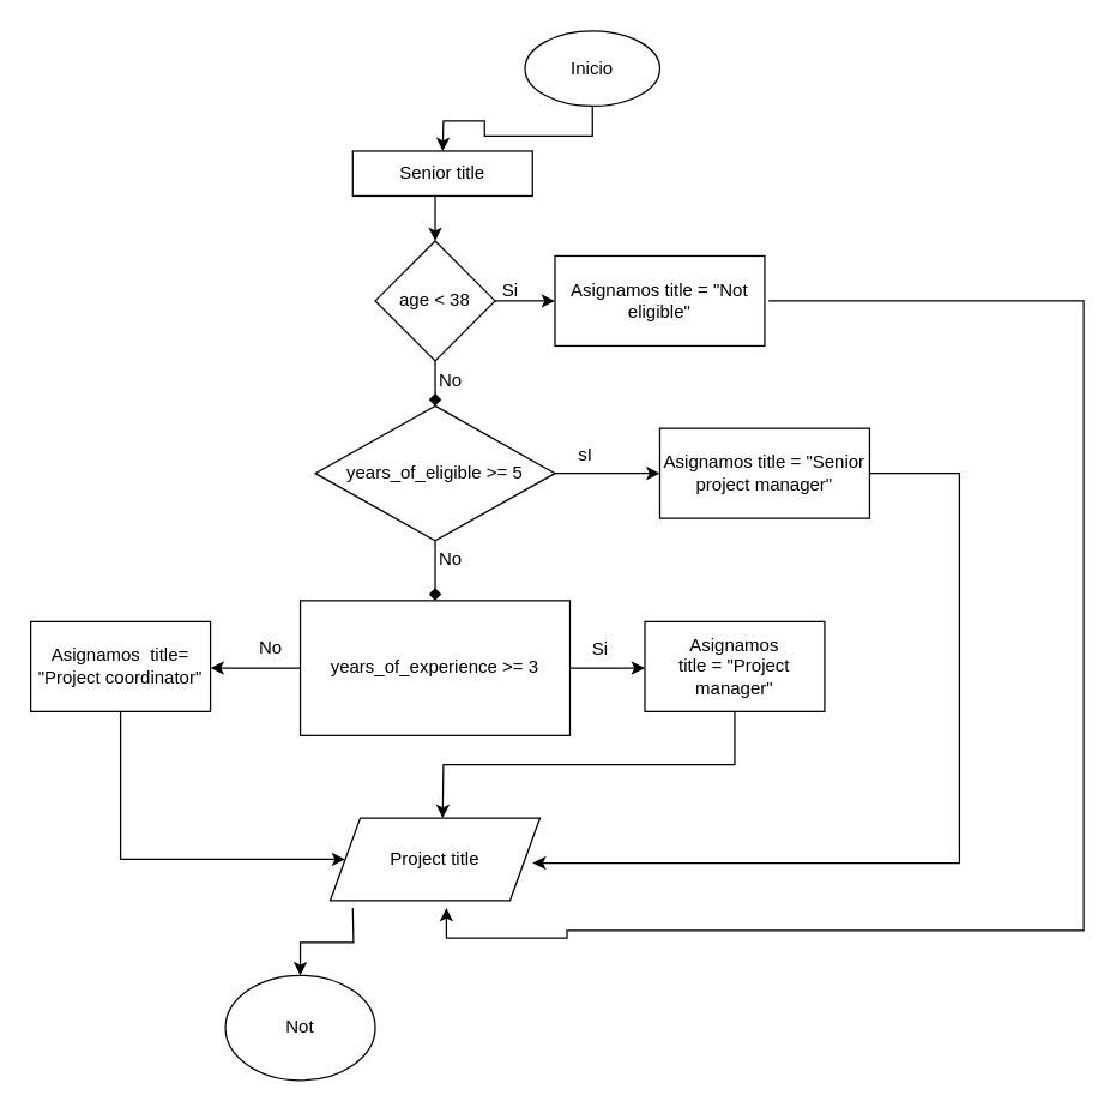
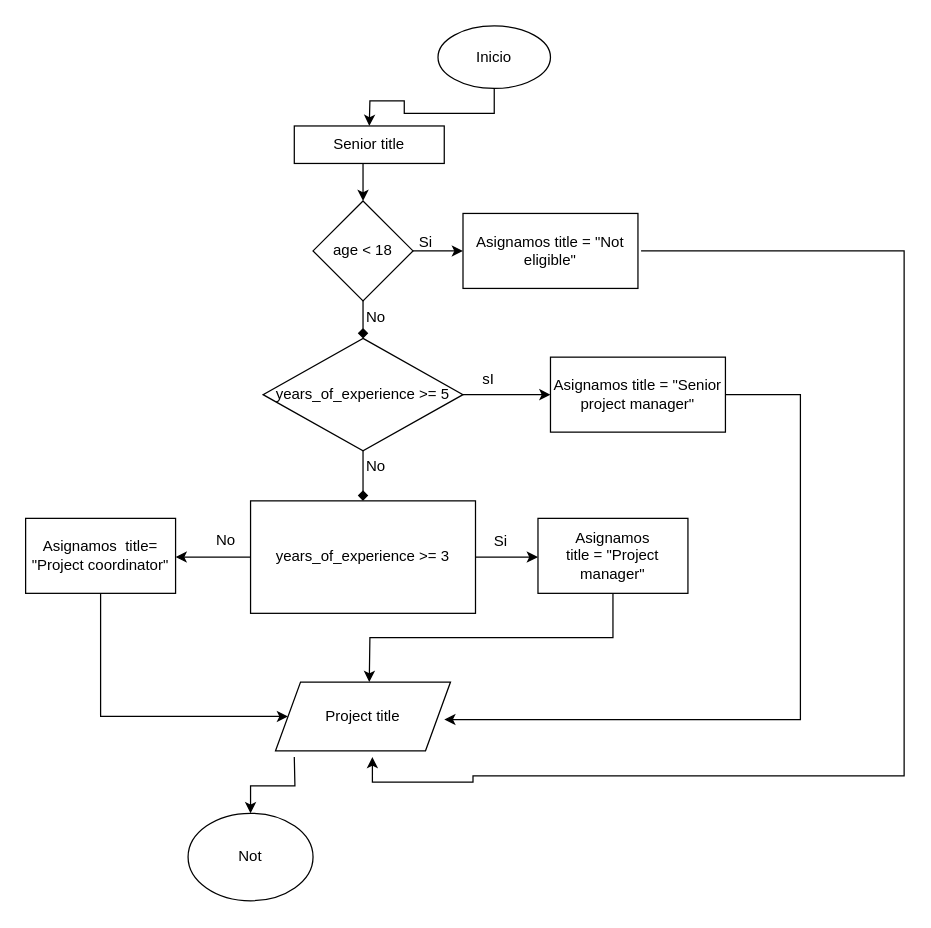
- <mxCell id="7" value="age &amp;lt; 38" style="rhombus;whiteSpace=wrap;html=1;" parent="1" vertex="1"><mxGeometry x="250" y="160" width="80" height="80" as="geometry" /></mxCell>
+ <mxCell id="7" value="age &amp;lt; 18" style="rhombus;whiteSpace=wrap;html=1;" parent="1" vertex="1"><mxGeometry x="250" y="160" width="80" height="80" as="geometry" /></mxCell>
- <mxCell id="12" value="years_of_eligible &amp;gt;= 5" style="rhombus;whiteSpace=wrap;html=1;" parent="1" vertex="1"><mxGeometry x="210" y="270" width="160" height="90" as="geometry" /></mxCell>
+ <mxCell id="12" value="years_of_experience &amp;gt;= 5" style="rhombus;whiteSpace=wrap;html=1;" parent="1" vertex="1"><mxGeometry x="210" y="270" width="160" height="90" as="geometry" /></mxCell>
